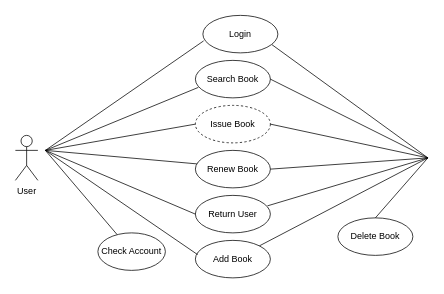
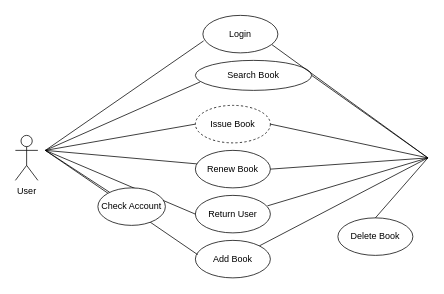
- <mxCell id="8" value="Search Book" style="ellipse;whiteSpace=wrap;html=1;" vertex="1" parent="1"><mxGeometry x="260" y="80" width="100" height="50" as="geometry" /></mxCell>
+ <mxCell id="8" value="Search Book" style="ellipse;whiteSpace=wrap;html=1;" vertex="1" parent="1"><mxGeometry x="260" y="80" width="155" height="40" as="geometry" /></mxCell>
- <mxCell id="24" value="Check Account" style="ellipse;whiteSpace=wrap;html=1;" vertex="1" parent="1"><mxGeometry x="130" y="310" width="90" height="50" as="geometry" /></mxCell>
+ <mxCell id="24" value="Check Account" style="ellipse;whiteSpace=wrap;html=1;" vertex="1" parent="1"><mxGeometry x="130" y="250" width="90" height="50" as="geometry" /></mxCell>
